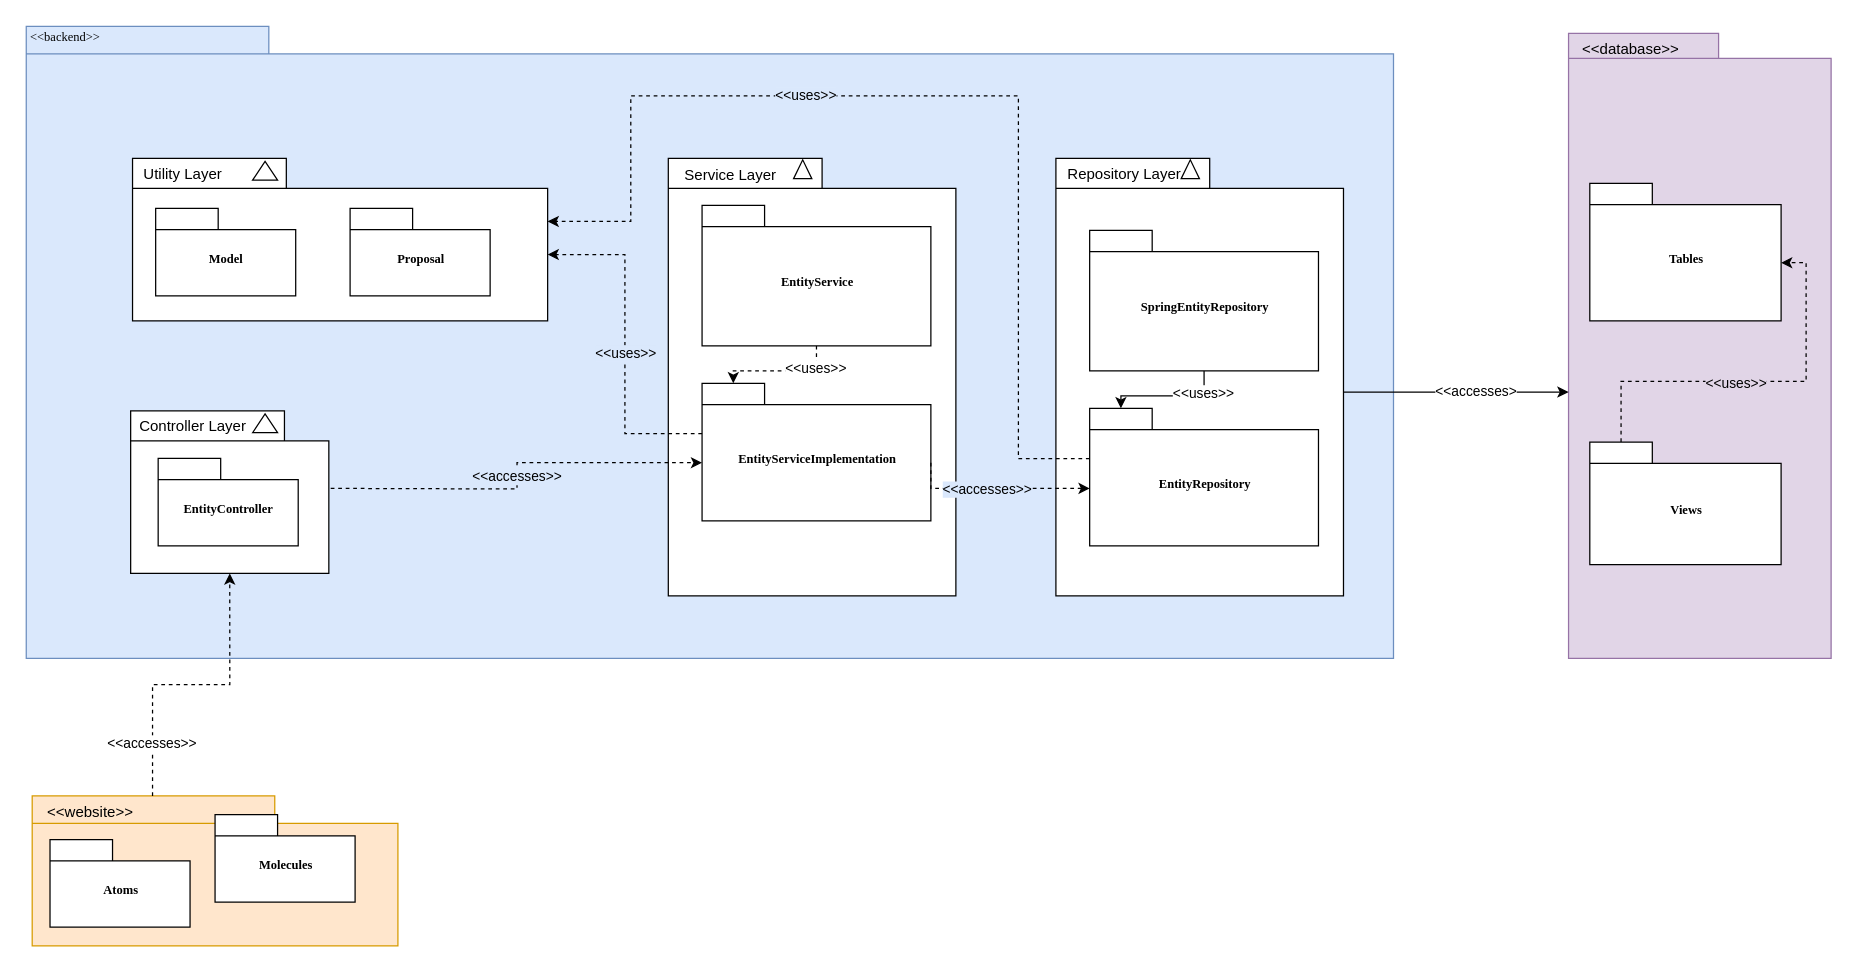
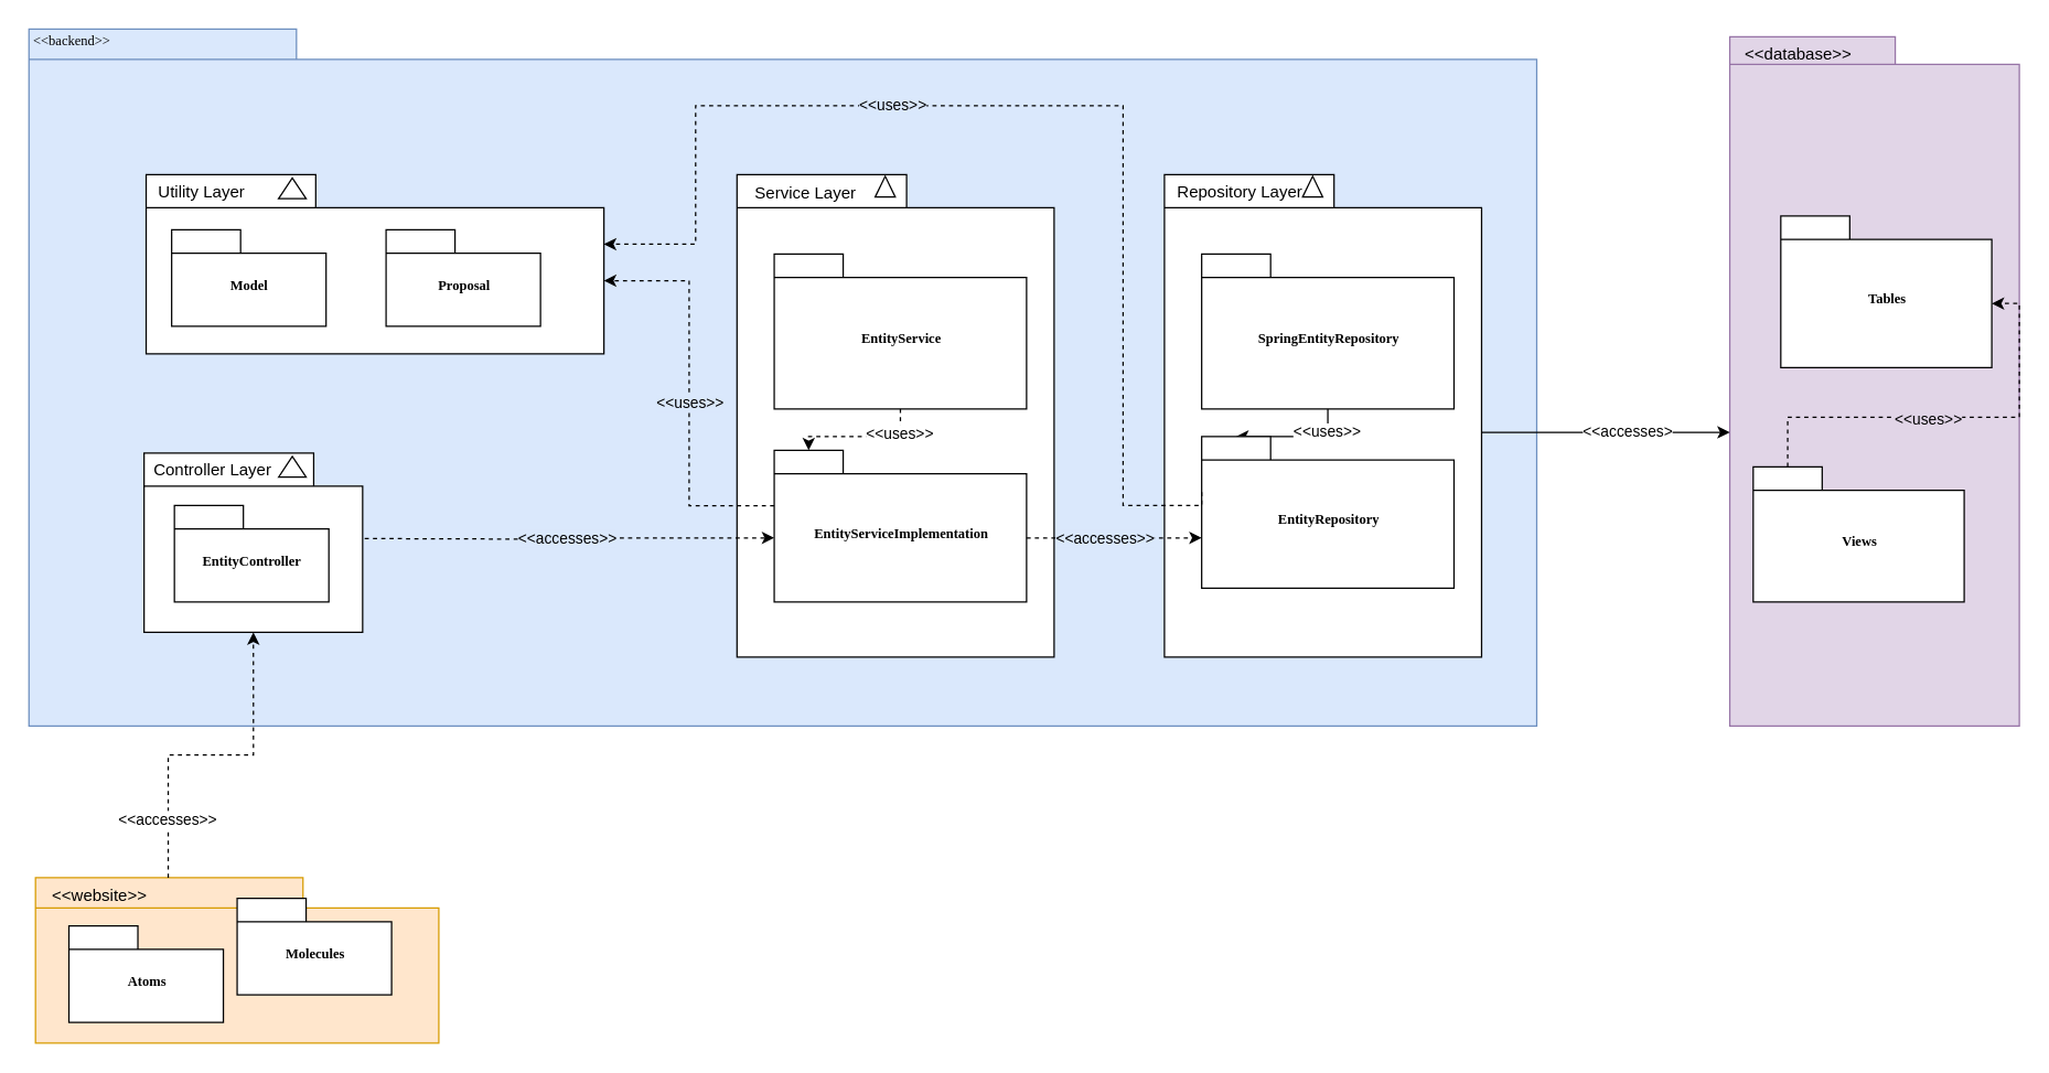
- <mxCell id="47" value="Tables" style="shape=folder;fontStyle=1;spacingTop=10;tabWidth=50;tabHeight=17;tabPosition=left;html=1;rounded=0;shadow=0;comic=0;labelBackgroundColor=none;strokeWidth=1;fontFamily=Verdana;fontSize=10;align=center;movable=0;resizable=0;rotatable=0;deletable=0;editable=0;locked=1;connectable=0;" parent="1" vertex="1"><mxGeometry x="1271" y="146" width="153" height="110" as="geometry" /></mxCell>
+ <mxCell id="47" value="Tables" style="shape=folder;fontStyle=1;spacingTop=10;tabWidth=50;tabHeight=17;tabPosition=left;html=1;rounded=0;shadow=0;comic=0;labelBackgroundColor=none;strokeWidth=1;fontFamily=Verdana;fontSize=10;align=center;movable=0;resizable=0;rotatable=0;deletable=0;editable=0;locked=1;connectable=0;" parent="1" vertex="1"><mxGeometry x="1291" y="156" width="153" height="110" as="geometry" /></mxCell>
- <mxCell id="12" value="EntityService" style="shape=folder;fontStyle=1;spacingTop=10;tabWidth=50;tabHeight=17;tabPosition=left;html=1;rounded=0;shadow=0;comic=0;labelBackgroundColor=none;strokeWidth=1;fontFamily=Verdana;fontSize=10;align=center;movable=0;resizable=0;rotatable=0;deletable=0;editable=0;locked=1;connectable=0;" parent="7" vertex="1"><mxGeometry x="27" y="37.6" width="183" height="112.4" as="geometry" /></mxCell>
+ <mxCell id="12" value="EntityService" style="shape=folder;fontStyle=1;spacingTop=10;tabWidth=50;tabHeight=17;tabPosition=left;html=1;rounded=0;shadow=0;comic=0;labelBackgroundColor=none;strokeWidth=1;fontFamily=Verdana;fontSize=10;align=center;movable=0;resizable=0;rotatable=0;deletable=0;editable=0;locked=1;connectable=0;" parent="7" vertex="1"><mxGeometry x="27" y="57.6" width="183" height="112.4" as="geometry" /></mxCell>
- <mxCell id="13" value="EntityServiceImplementation" style="shape=folder;fontStyle=1;spacingTop=10;tabWidth=50;tabHeight=17;tabPosition=left;html=1;rounded=0;shadow=0;comic=0;labelBackgroundColor=none;strokeWidth=1;fontFamily=Verdana;fontSize=10;align=center;movable=0;resizable=0;rotatable=0;deletable=0;editable=0;locked=1;connectable=0;" parent="7" vertex="1"><mxGeometry x="27" y="180" width="183" height="110" as="geometry" /></mxCell>
+ <mxCell id="13" value="EntityServiceImplementation" style="shape=folder;fontStyle=1;spacingTop=10;tabWidth=50;tabHeight=17;tabPosition=left;html=1;rounded=0;shadow=0;comic=0;labelBackgroundColor=none;strokeWidth=1;fontFamily=Verdana;fontSize=10;align=center;movable=0;resizable=0;rotatable=0;deletable=0;editable=0;locked=1;connectable=0;" parent="7" vertex="1"><mxGeometry x="27" y="200" width="183" height="110" as="geometry" /></mxCell>
- <mxCell id="36" value="EntityRepository" style="shape=folder;fontStyle=1;spacingTop=10;tabWidth=50;tabHeight=17;tabPosition=left;html=1;rounded=0;shadow=0;comic=0;labelBackgroundColor=none;strokeWidth=1;fontFamily=Verdana;fontSize=10;align=center;movable=0;resizable=0;rotatable=0;deletable=0;editable=0;locked=1;connectable=0;" parent="30" vertex="1"><mxGeometry x="27" y="200" width="183" height="110" as="geometry" /></mxCell>
+ <mxCell id="36" value="EntityRepository" style="shape=folder;fontStyle=1;spacingTop=10;tabWidth=50;tabHeight=17;tabPosition=left;html=1;rounded=0;shadow=0;comic=0;labelBackgroundColor=none;strokeWidth=1;fontFamily=Verdana;fontSize=10;align=center;movable=0;resizable=0;rotatable=0;deletable=0;editable=0;locked=1;connectable=0;" parent="30" vertex="1"><mxGeometry x="27" y="190" width="183" height="110" as="geometry" /></mxCell>
- <mxCell id="49" value="Views" style="shape=folder;fontStyle=1;spacingTop=10;tabWidth=50;tabHeight=17;tabPosition=left;html=1;rounded=0;shadow=0;comic=0;labelBackgroundColor=none;strokeWidth=1;fontFamily=Verdana;fontSize=10;align=center;movable=0;resizable=0;rotatable=0;deletable=0;editable=0;locked=1;connectable=0;" parent="1" vertex="1"><mxGeometry x="1271" y="353" width="153" height="98" as="geometry" /></mxCell>
+ <mxCell id="49" value="Views" style="shape=folder;fontStyle=1;spacingTop=10;tabWidth=50;tabHeight=17;tabPosition=left;html=1;rounded=0;shadow=0;comic=0;labelBackgroundColor=none;strokeWidth=1;fontFamily=Verdana;fontSize=10;align=center;movable=0;resizable=0;rotatable=0;deletable=0;editable=0;locked=1;connectable=0;" parent="1" vertex="1"><mxGeometry x="1271" y="338" width="153" height="98" as="geometry" /></mxCell>
- <mxCell id="38" value="Atoms" style="shape=folder;fontStyle=1;spacingTop=10;tabWidth=50;tabHeight=17;tabPosition=left;html=1;rounded=0;shadow=0;comic=0;labelBackgroundColor=none;strokeWidth=1;fontFamily=Verdana;fontSize=10;align=center;movable=0;resizable=0;rotatable=0;deletable=0;editable=0;locked=1;connectable=0;" parent="1" vertex="1"><mxGeometry x="39.5" y="671" width="112" height="70" as="geometry" /></mxCell>
+ <mxCell id="38" value="Atoms" style="shape=folder;fontStyle=1;spacingTop=10;tabWidth=50;tabHeight=17;tabPosition=left;html=1;rounded=0;shadow=0;comic=0;labelBackgroundColor=none;strokeWidth=1;fontFamily=Verdana;fontSize=10;align=center;movable=0;resizable=0;rotatable=0;deletable=0;editable=0;locked=1;connectable=0;" parent="1" vertex="1"><mxGeometry x="49.5" y="671" width="112" height="70" as="geometry" /></mxCell>
